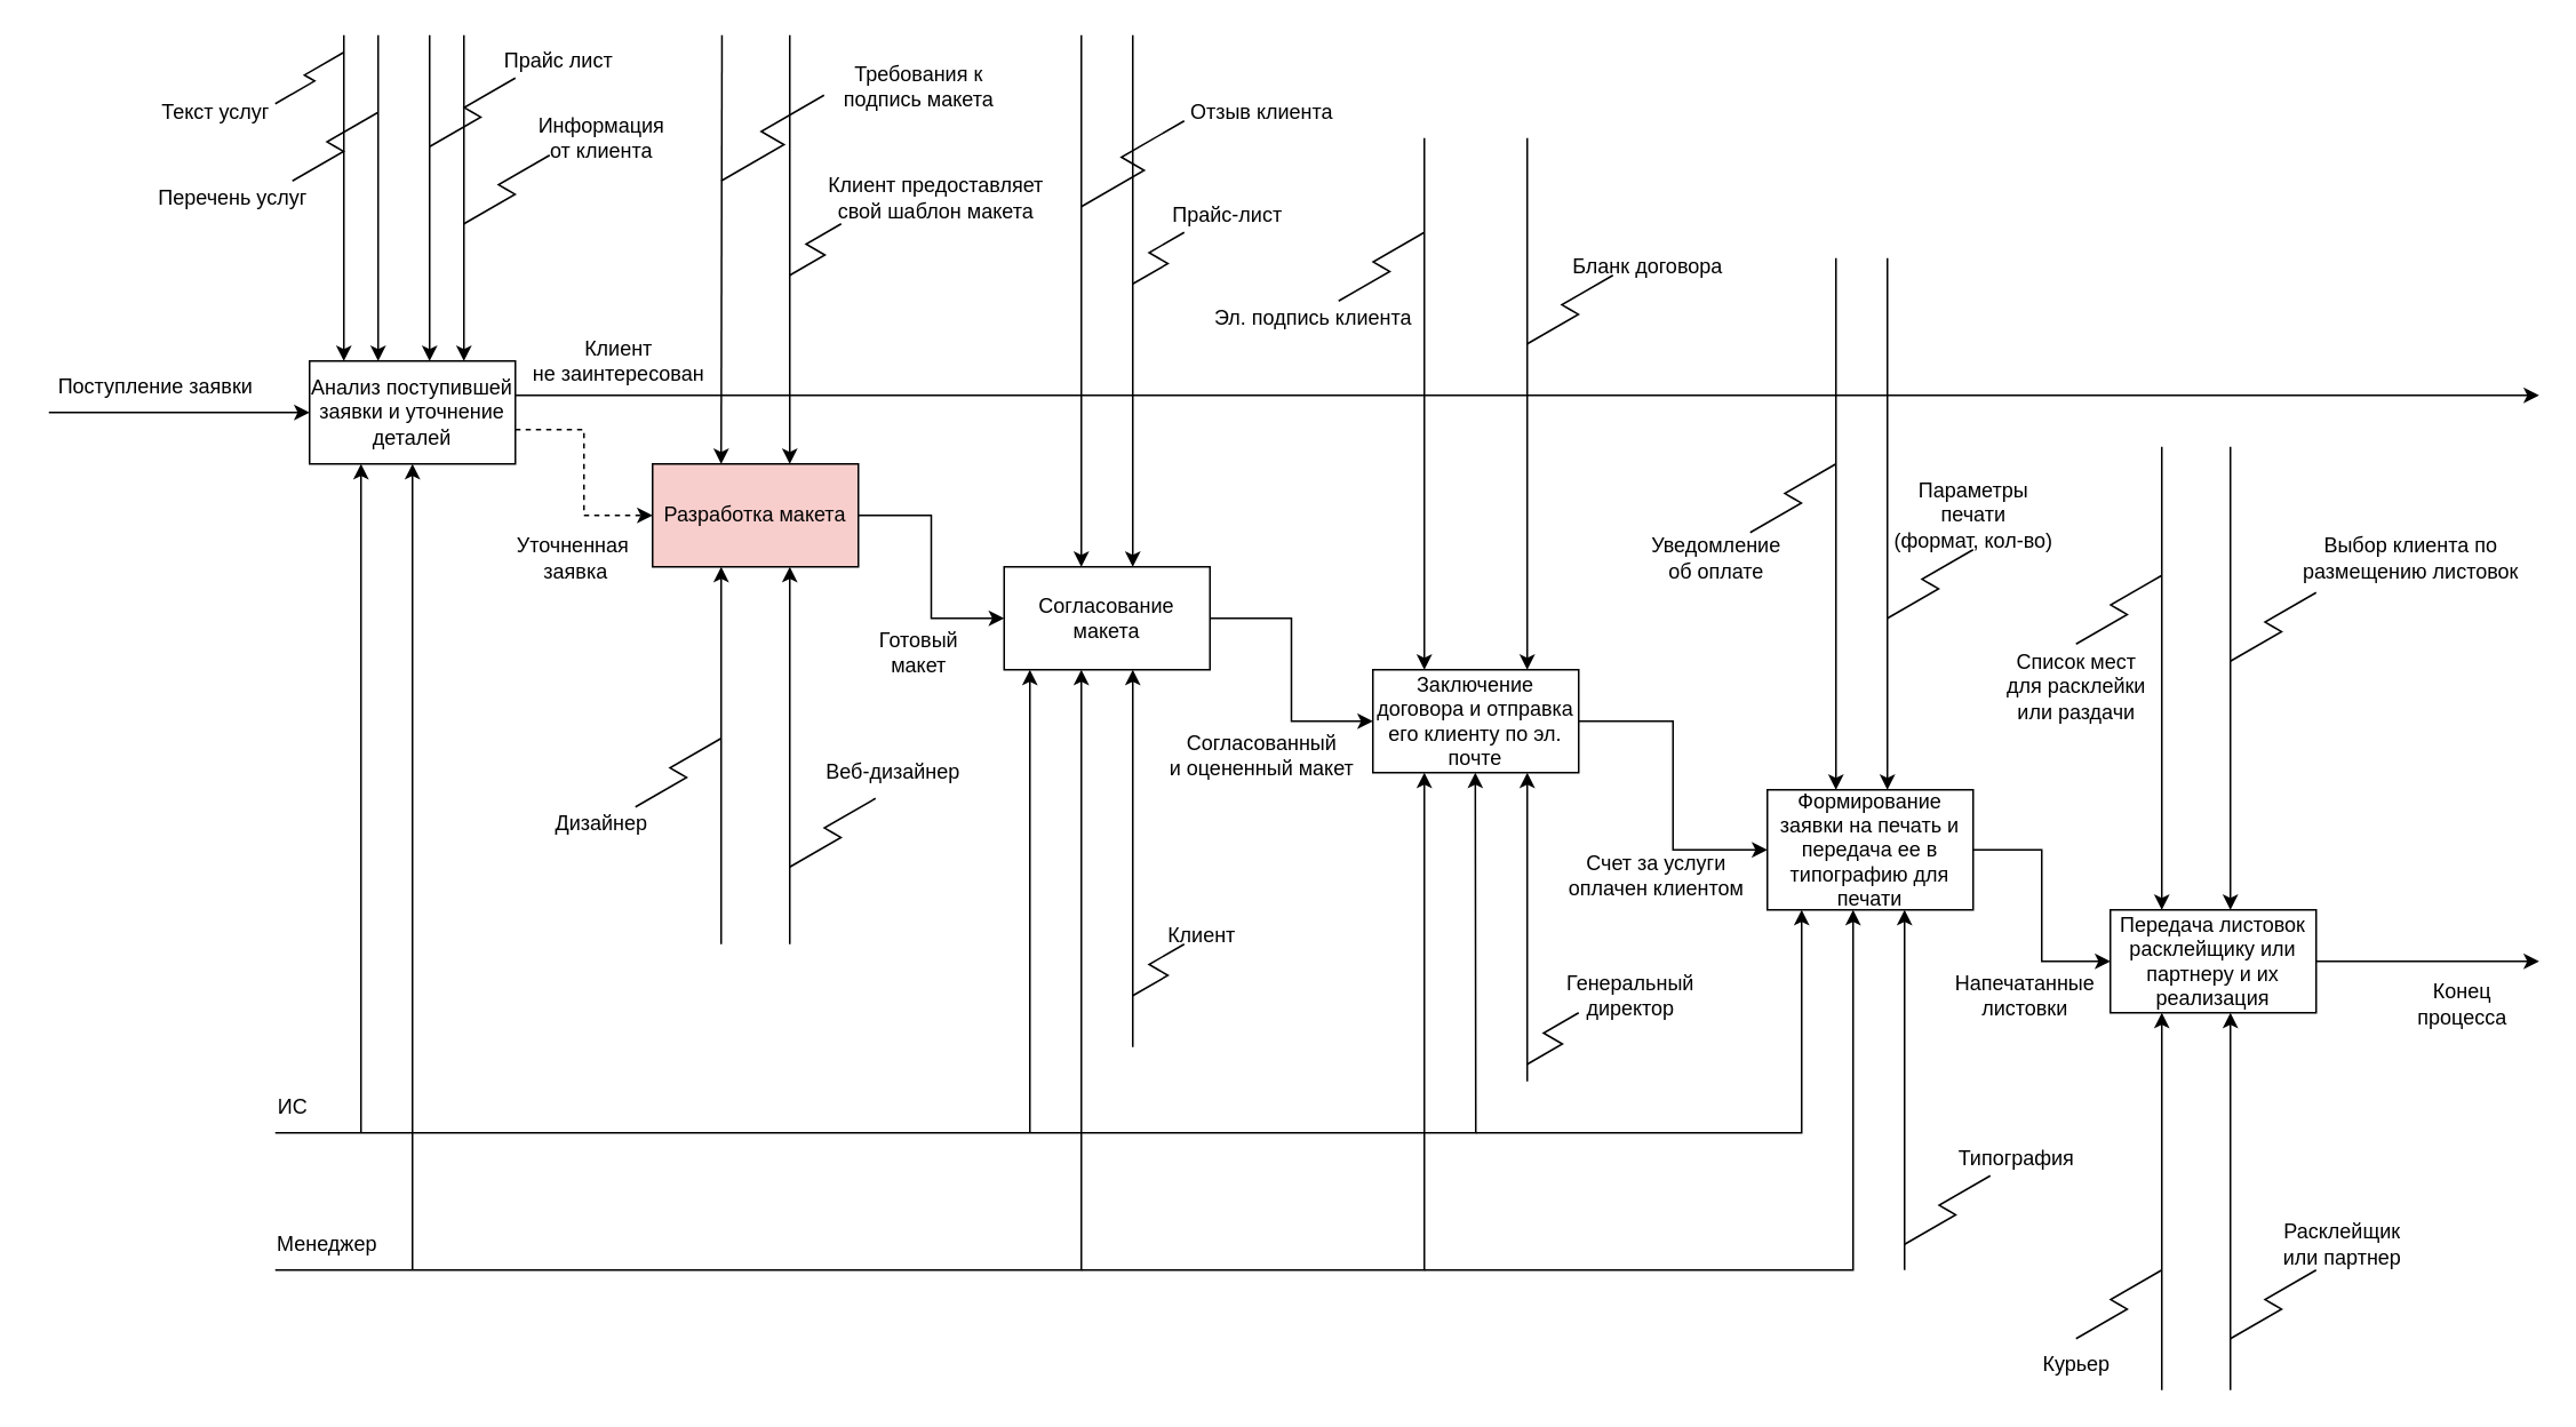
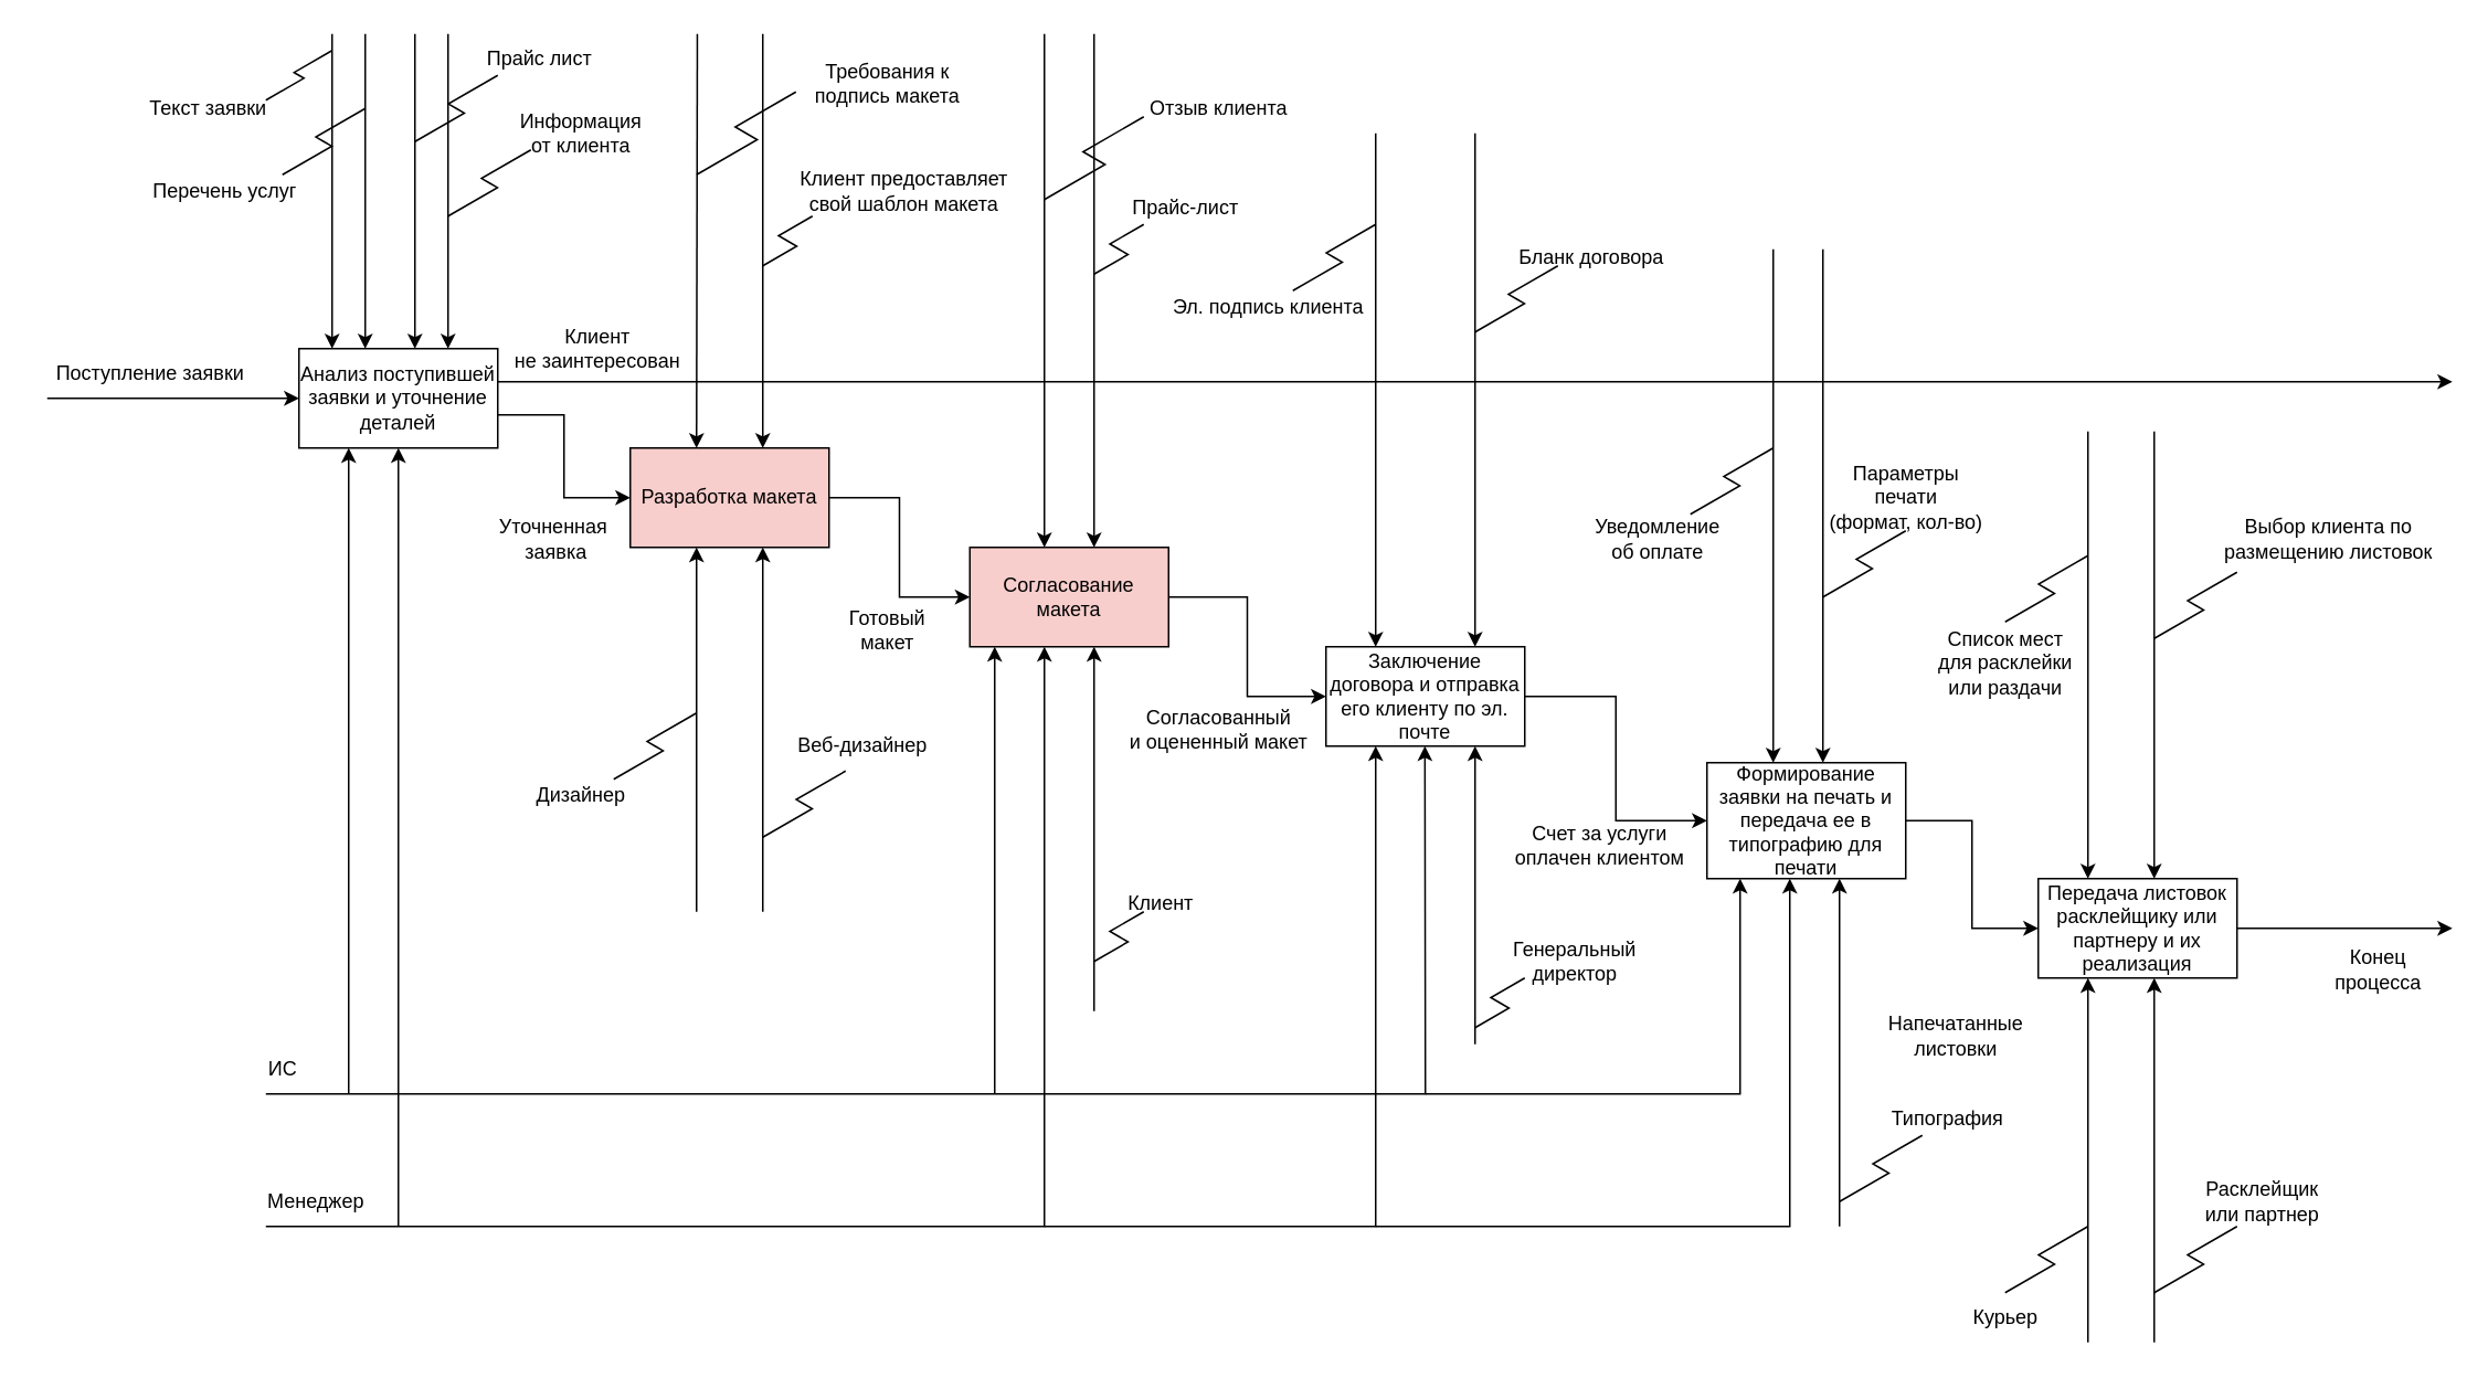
- <mxCell id="8" value="Текст услуг" style="text;html=1;align=center;verticalAlign=middle;resizable=0;points=[];autosize=1;strokeColor=none;fillColor=none;" parent="1" vertex="1"><mxGeometry y="50" width="90" height="30" as="geometry" x="80" /></mxCell>
+ <mxCell id="8" value="Текст заявки" style="text;html=1;align=center;verticalAlign=middle;resizable=0;points=[];autosize=1;strokeColor=none;fillColor=none;" parent="1" vertex="1"><mxGeometry y="50" width="90" height="30" as="geometry" x="80" /></mxCell>
- <mxCell id="2" style="edgeStyle=orthogonalEdgeStyle;rounded=0;orthogonalLoop=1;jettySize=auto;html=1;entryX=0;entryY=0.5;entryDx=0;entryDy=0;dashed=1;" parent="1" source="3" target="19" edge="1"><mxGeometry relative="1" as="geometry"><Array as="points"><mxPoint x="340" y="250" /><mxPoint x="340" y="300" /></Array></mxGeometry></mxCell>
+ <mxCell id="2" style="edgeStyle=orthogonalEdgeStyle;rounded=0;orthogonalLoop=1;jettySize=auto;html=1;entryX=0;entryY=0.5;entryDx=0;entryDy=0;" parent="1" source="3" target="19" edge="1"><mxGeometry relative="1" as="geometry"><Array as="points"><mxPoint x="340" y="250" /><mxPoint x="340" y="300" /></Array></mxGeometry></mxCell>
- <mxCell id="28" value="Согласование макета" style="rounded=0;whiteSpace=wrap;html=1;" parent="1" vertex="1"><mxGeometry x="585" y="330" width="120" height="60" as="geometry" /></mxCell>
+ <mxCell id="28" value="Согласование макета" style="rounded=0;whiteSpace=wrap;html=1;fillColor=#f8cecc;" parent="1" vertex="1"><mxGeometry x="585" y="330" width="120" height="60" as="geometry" /></mxCell>
- <mxCell id="69" value="Напечатанные&lt;br&gt;листовки" style="text;html=1;align=center;verticalAlign=middle;resizable=0;points=[];autosize=1;strokeColor=none;fillColor=none;" parent="1" vertex="1"><mxGeometry x="1130" y="560" width="100" height="40" as="geometry" /></mxCell>
+ <mxCell id="69" value="Напечатанные&lt;br&gt;листовки" style="text;html=1;align=center;verticalAlign=middle;resizable=0;points=[];autosize=1;strokeColor=none;fillColor=none;" parent="1" vertex="1"><mxGeometry x="1130" y="605" width="100" height="40" as="geometry" /></mxCell>
